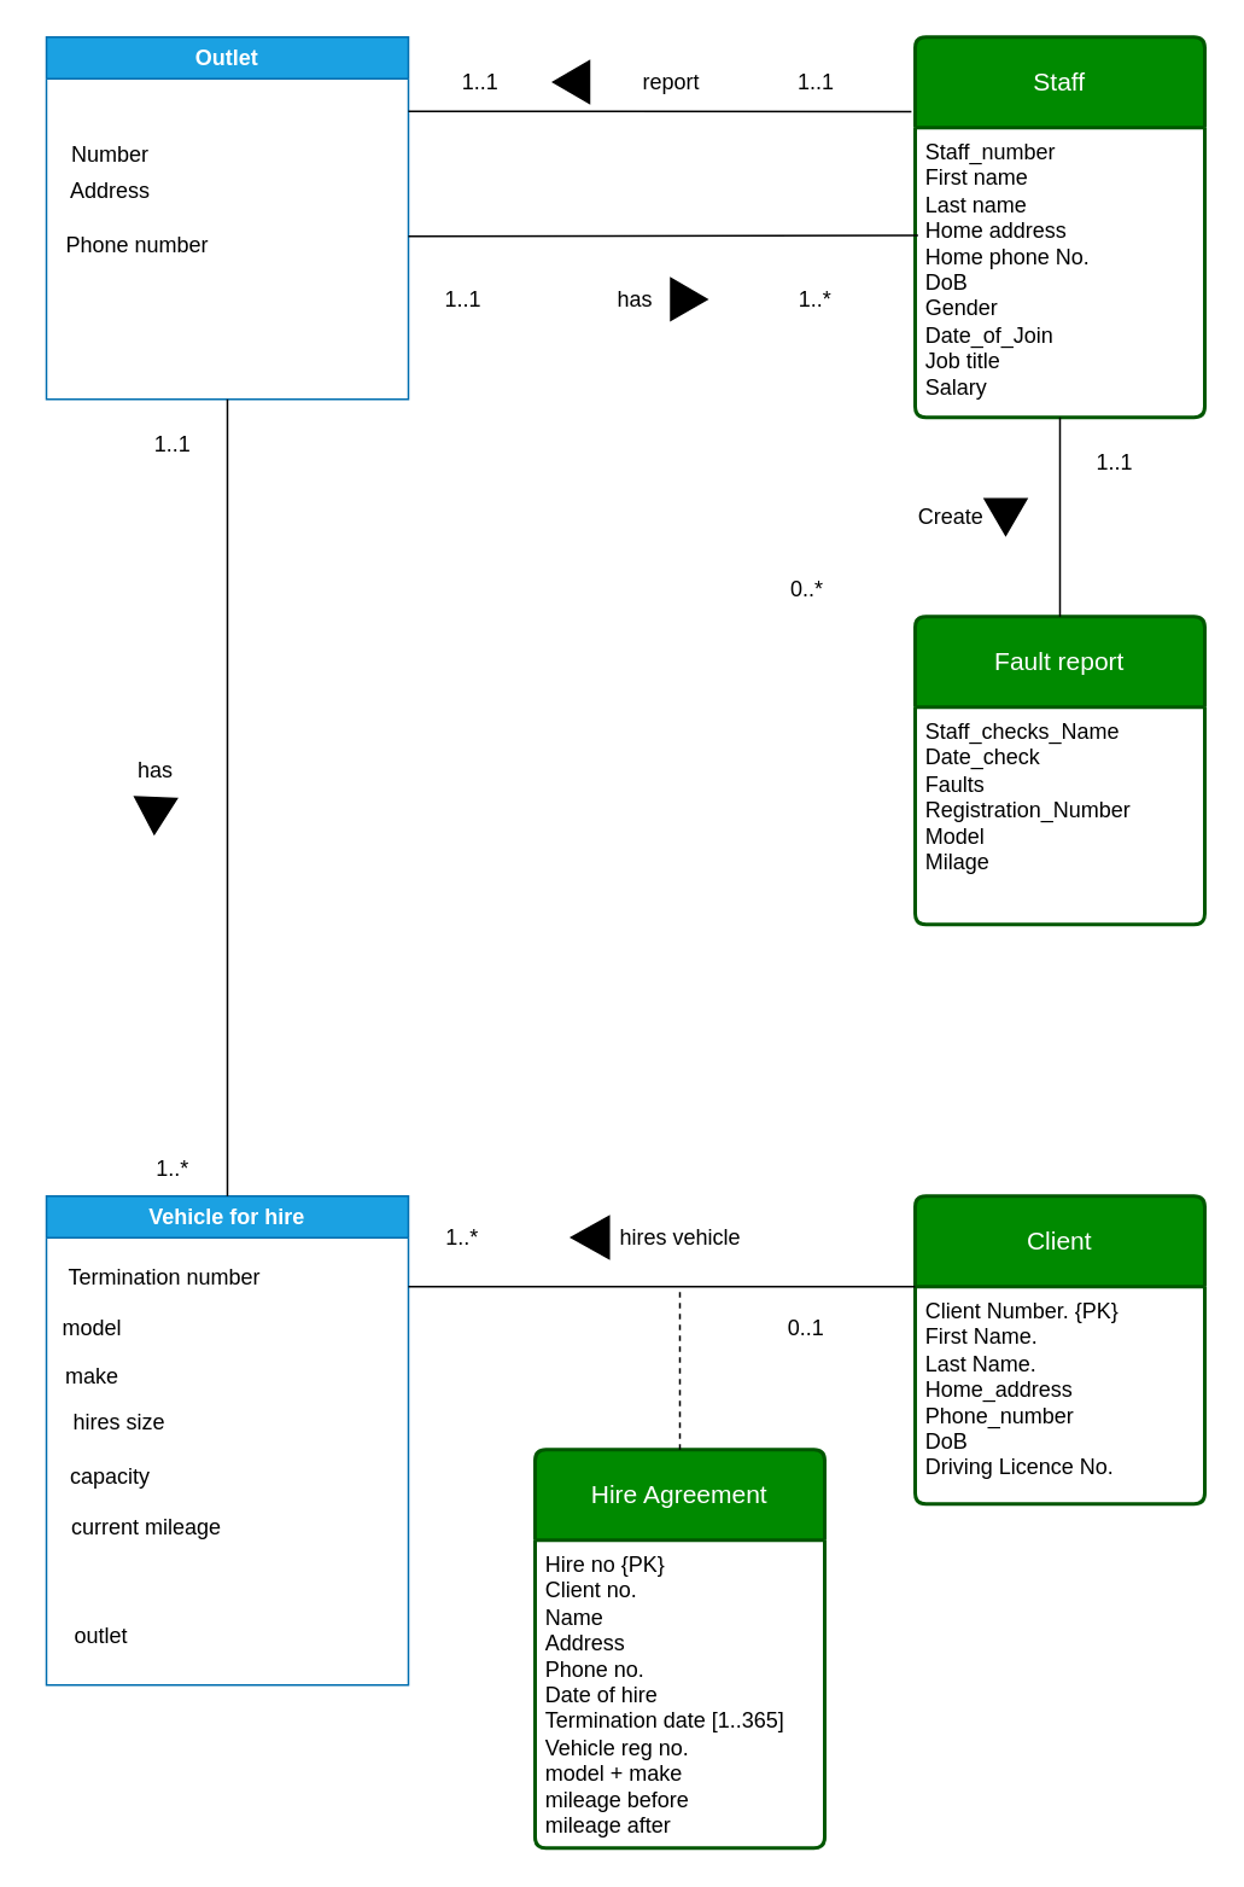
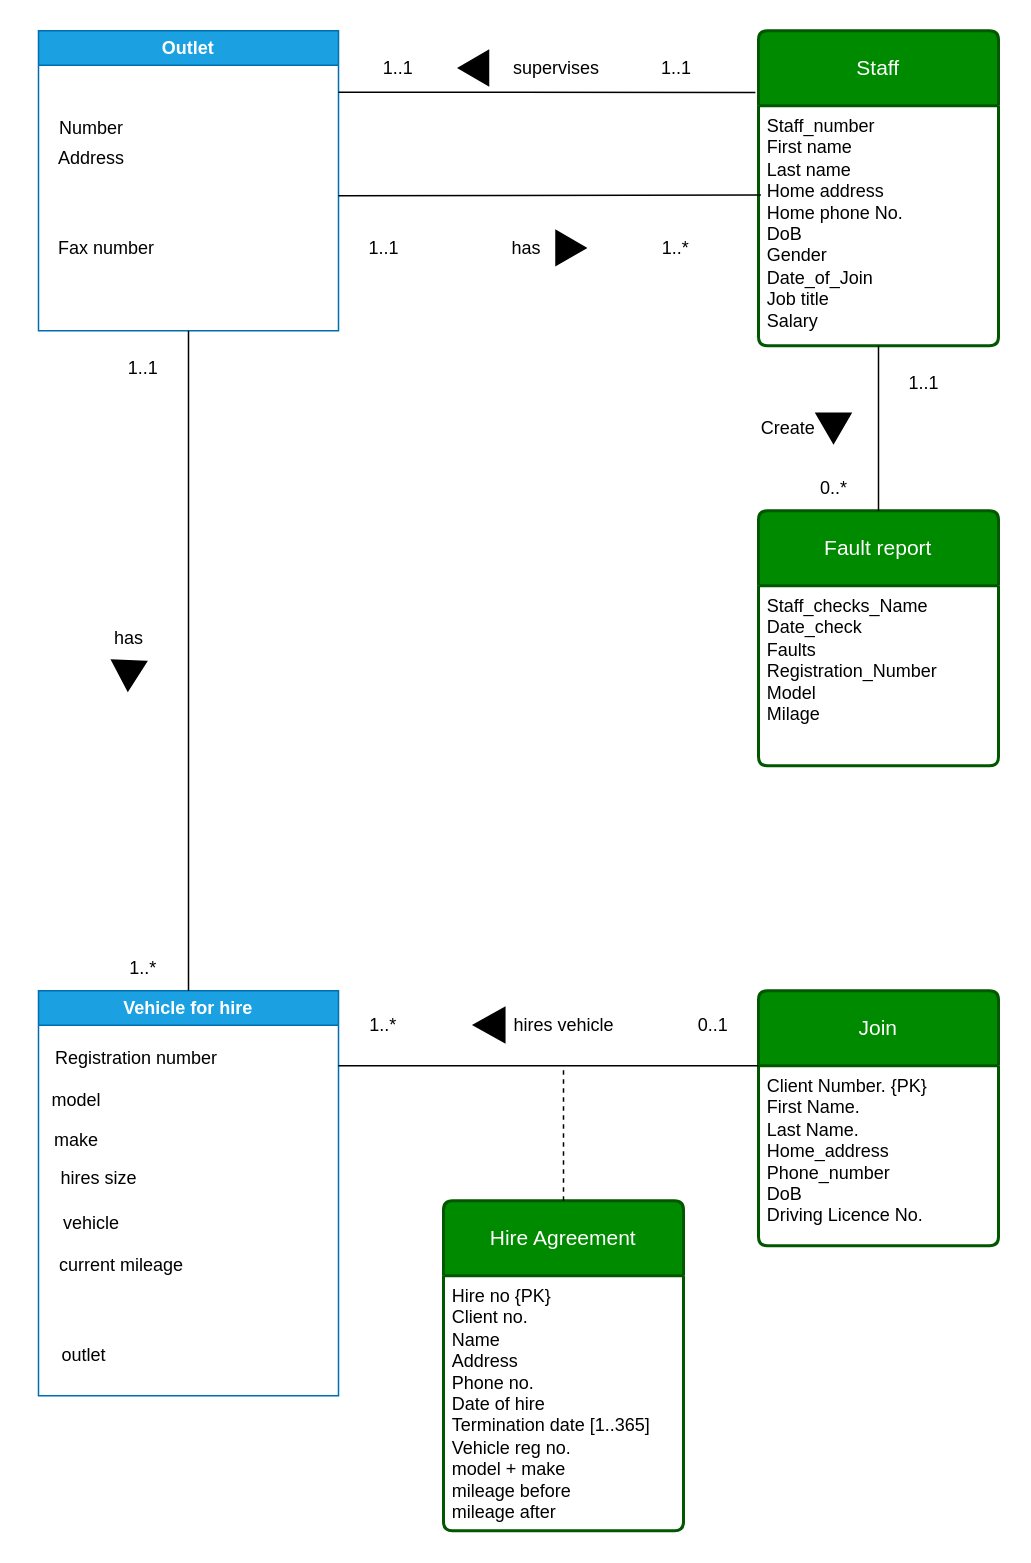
- <mxCell id="41" value="report" style="text;html=1;align=center;verticalAlign=middle;resizable=0;points=[];autosize=1;strokeColor=none;fillColor=none;" vertex="1" parent="1"><mxGeometry x="330" y="30" width="80" height="30" as="geometry" /></mxCell>
+ <mxCell id="41" value="supervises" style="text;html=1;align=center;verticalAlign=middle;resizable=0;points=[];autosize=1;strokeColor=none;fillColor=none;" vertex="1" parent="1"><mxGeometry x="330" y="30" width="80" height="30" as="geometry" /></mxCell>
- <mxCell id="4" value="Phone number" style="text;html=1;align=center;verticalAlign=middle;resizable=0;points=[];autosize=1;strokeColor=none;fillColor=none;" vertex="1" parent="2"><mxGeometry y="100" width="100" height="30" as="geometry" /></mxCell>
+ <mxCell id="5" value="Fax number" style="text;html=1;align=center;verticalAlign=middle;resizable=0;points=[];autosize=1;strokeColor=none;fillColor=none;" vertex="1" parent="2"><mxGeometry y="130" width="90" height="30" as="geometry" /></mxCell>
- <mxCell id="46" value="0..*" style="text;html=1;align=center;verticalAlign=middle;resizable=0;points=[];autosize=1;strokeColor=none;fillColor=none;" vertex="1" parent="1"><mxGeometry x="425" y="310" width="40" height="30" as="geometry" /></mxCell>
+ <mxCell id="46" value="0..*" style="text;html=1;align=center;verticalAlign=middle;resizable=0;points=[];autosize=1;strokeColor=none;fillColor=none;" vertex="1" parent="1"><mxGeometry x="535" y="310" width="40" height="30" as="geometry" /></mxCell>
- <mxCell id="23" value="Client" style="swimlane;childLayout=stackLayout;horizontal=1;startSize=50;horizontalStack=0;rounded=1;fontSize=14;fontStyle=0;strokeWidth=2;resizeParent=0;resizeLast=1;shadow=0;dashed=0;align=center;arcSize=4;whiteSpace=wrap;html=1;fillColor=#008a00;fontColor=#ffffff;strokeColor=#005700;" vertex="1" parent="1"><mxGeometry x="505" y="660" width="160" height="170" as="geometry" /></mxCell>
+ <mxCell id="23" value="Join" style="swimlane;childLayout=stackLayout;horizontal=1;startSize=50;horizontalStack=0;rounded=1;fontSize=14;fontStyle=0;strokeWidth=2;resizeParent=0;resizeLast=1;shadow=0;dashed=0;align=center;arcSize=4;whiteSpace=wrap;html=1;fillColor=#008a00;fontColor=#ffffff;strokeColor=#005700;" vertex="1" parent="1"><mxGeometry x="505" y="660" width="160" height="170" as="geometry" /></mxCell>
- <mxCell id="8" value="Termination number" style="text;html=1;align=center;verticalAlign=middle;resizable=0;points=[];autosize=1;strokeColor=none;fillColor=none;" vertex="1" parent="7"><mxGeometry y="30" width="130" height="30" as="geometry" /></mxCell>
+ <mxCell id="8" value="Registration number" style="text;html=1;align=center;verticalAlign=middle;resizable=0;points=[];autosize=1;strokeColor=none;fillColor=none;" vertex="1" parent="7"><mxGeometry y="30" width="130" height="30" as="geometry" /></mxCell>
- <mxCell id="22" value="0..1" style="text;html=1;align=center;verticalAlign=middle;whiteSpace=wrap;rounded=0;" vertex="1" parent="1"><mxGeometry x="415" y="718" width="60" height="30" as="geometry" /></mxCell>
+ <mxCell id="22" value="0..1" style="text;html=1;align=center;verticalAlign=middle;whiteSpace=wrap;rounded=0;" vertex="1" parent="1"><mxGeometry x="445" y="668" width="60" height="30" as="geometry" /></mxCell>
- <mxCell id="12" value="capacity" style="text;html=1;align=center;verticalAlign=middle;resizable=0;points=[];autosize=1;strokeColor=none;fillColor=none;" vertex="1" parent="7"><mxGeometry y="140" width="70" height="30" as="geometry" /></mxCell>
+ <mxCell id="12" value="vehicle" style="text;html=1;align=center;verticalAlign=middle;resizable=0;points=[];autosize=1;strokeColor=none;fillColor=none;" vertex="1" parent="7"><mxGeometry y="140" width="70" height="30" as="geometry" /></mxCell>
